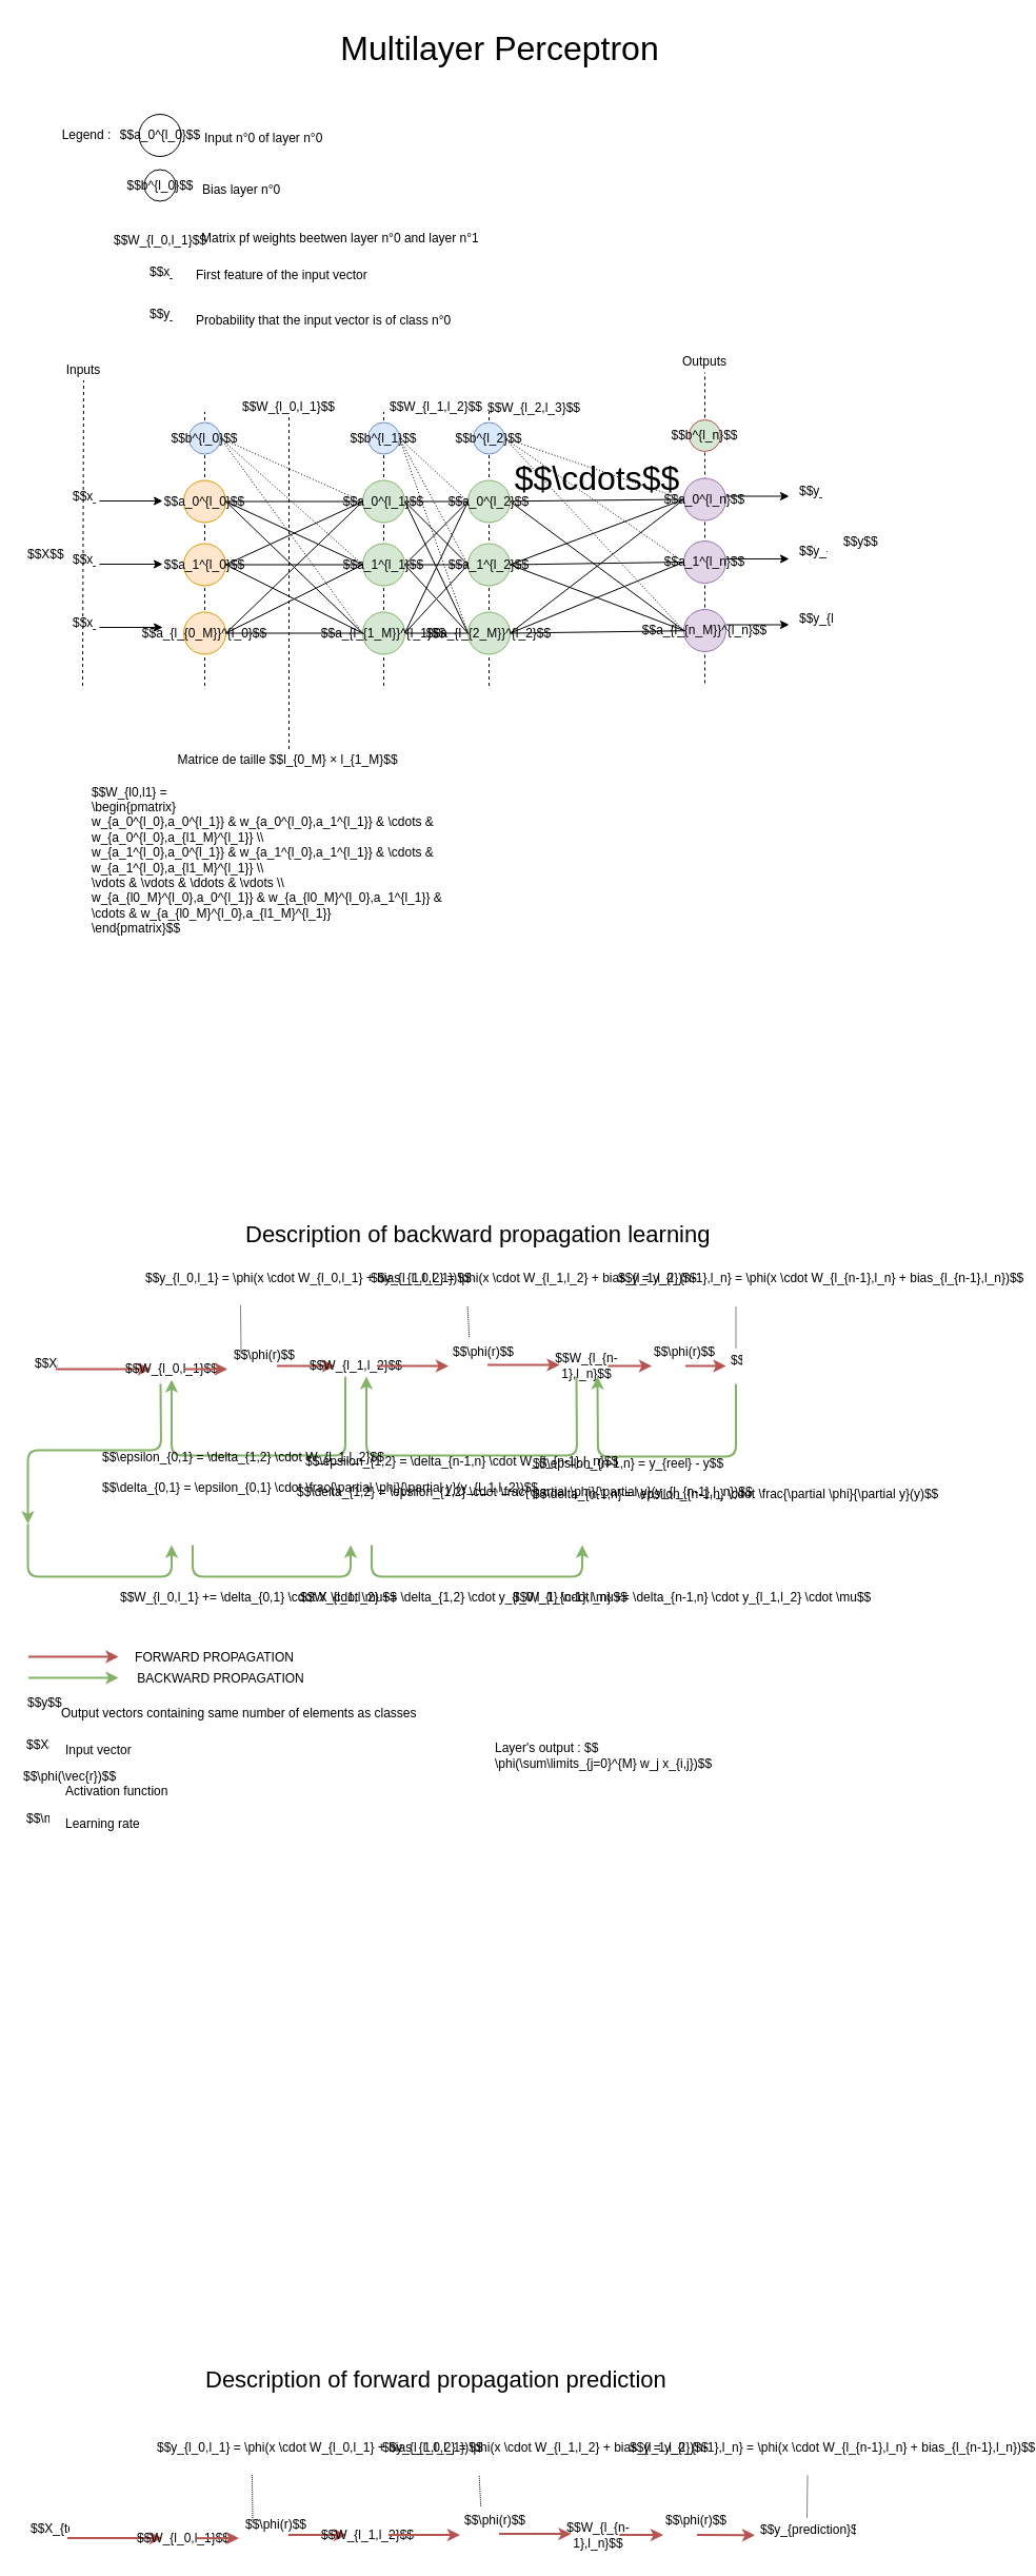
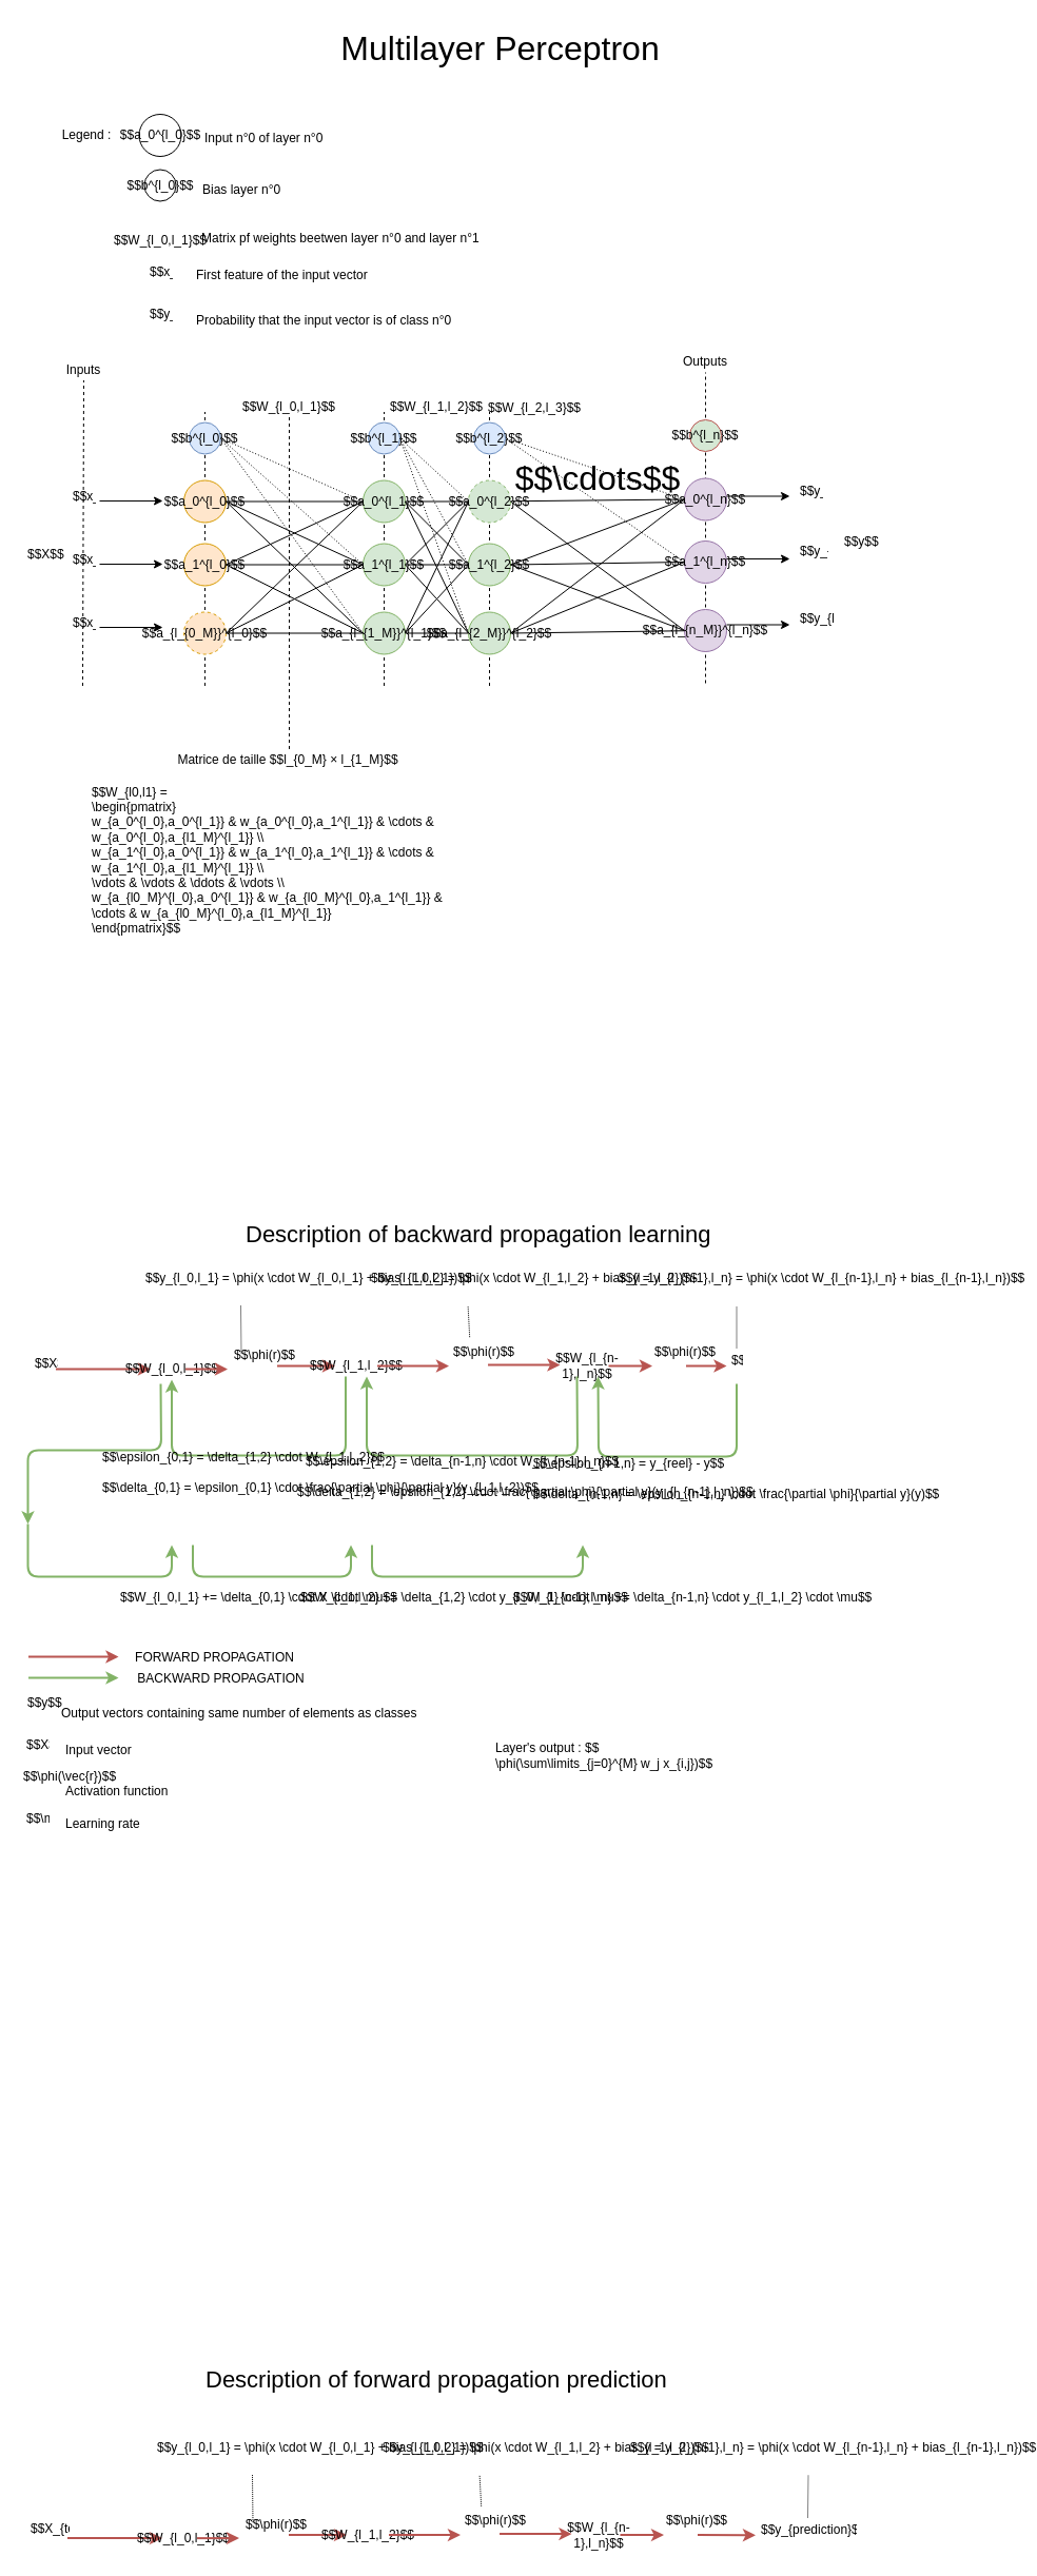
- <mxCell id="22" value="$$a_0^{l_2}$$" style="ellipse;whiteSpace=wrap;html=1;aspect=fixed;fillColor=#d5e8d4;strokeColor=#82b366;" parent="1" vertex="1"><mxGeometry x="444" y="455.5" width="40" height="40" as="geometry" /></mxCell>
+ <mxCell id="22" value="$$a_0^{l_2}$$" style="ellipse;whiteSpace=wrap;html=1;aspect=fixed;fillColor=#d5e8d4;strokeColor=#82b366;dashed=1;" parent="1" vertex="1"><mxGeometry x="444" y="455.5" width="40" height="40" as="geometry" /></mxCell>
- <mxCell id="87" value="" style="endArrow=none;dashed=1;html=1;dashPattern=1 2;entryX=1;entryY=0.5;entryDx=0;entryDy=0;exitX=0;exitY=0.5;exitDx=0;exitDy=0;" parent="1" source="30" target="25" edge="1"><mxGeometry width="50" height="50" relative="1" as="geometry"><mxPoint x="454" y="485.5" as="sourcePoint" /><mxPoint x="389" y="425.5" as="targetPoint" /></mxGeometry></mxCell>
- <mxCell id="12" value="&lt;div&gt;$$a_{l_{0_M}}^{l_0}$$&lt;/div&gt;" style="ellipse;whiteSpace=wrap;html=1;aspect=fixed;fillColor=#ffe6cc;strokeColor=#d79b00;" parent="1" vertex="1"><mxGeometry x="174" y="580.5" width="40" height="40" as="geometry" /></mxCell>
+ <mxCell id="12" value="&lt;div&gt;$$a_{l_{0_M}}^{l_0}$$&lt;/div&gt;" style="ellipse;whiteSpace=wrap;html=1;aspect=fixed;fillColor=#ffe6cc;strokeColor=#d79b00;dashed=1;" parent="1" vertex="1"><mxGeometry x="174" y="580.5" width="40" height="40" as="geometry" /></mxCell>
